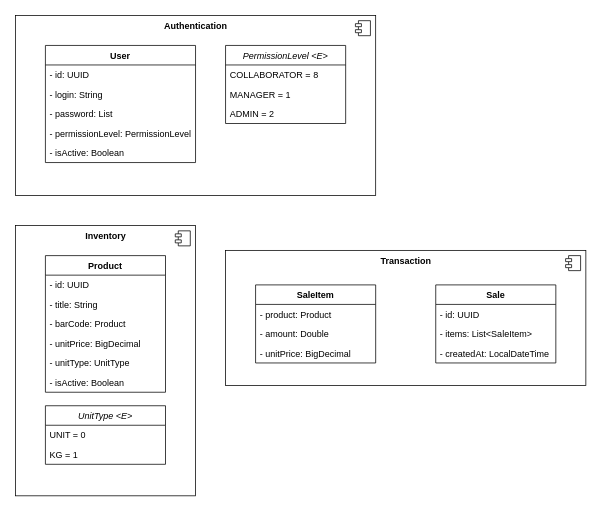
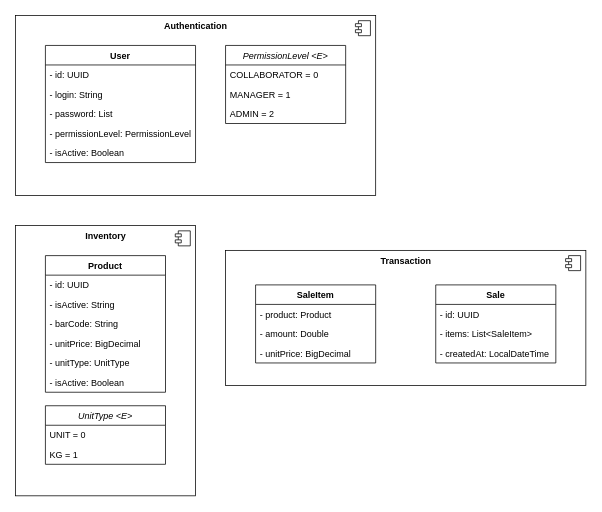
- <mxCell id="33" value="COLLABORATOR = 8" style="text;strokeColor=none;fillColor=none;align=left;verticalAlign=top;spacingLeft=4;spacingRight=4;overflow=hidden;rotatable=0;points=[[0,0.5],[1,0.5]];portConstraint=eastwest;" parent="32" vertex="1"><mxGeometry y="26" width="160" height="26" as="geometry" /></mxCell>
+ <mxCell id="33" value="COLLABORATOR = 0" style="text;strokeColor=none;fillColor=none;align=left;verticalAlign=top;spacingLeft=4;spacingRight=4;overflow=hidden;rotatable=0;points=[[0,0.5],[1,0.5]];portConstraint=eastwest;" parent="32" vertex="1"><mxGeometry y="26" width="160" height="26" as="geometry" /></mxCell>
- <mxCell id="16" value="- title: String" style="text;strokeColor=none;fillColor=none;align=left;verticalAlign=top;spacingLeft=4;spacingRight=4;overflow=hidden;rotatable=0;points=[[0,0.5],[1,0.5]];portConstraint=eastwest;" parent="14" vertex="1"><mxGeometry y="52" width="160" height="26" as="geometry" /></mxCell>
+ <mxCell id="16" value="- isActive: String" style="text;strokeColor=none;fillColor=none;align=left;verticalAlign=top;spacingLeft=4;spacingRight=4;overflow=hidden;rotatable=0;points=[[0,0.5],[1,0.5]];portConstraint=eastwest;" parent="14" vertex="1"><mxGeometry y="52" width="160" height="26" as="geometry" /></mxCell>
- <mxCell id="17" value="- barCode: Product" style="text;strokeColor=none;fillColor=none;align=left;verticalAlign=top;spacingLeft=4;spacingRight=4;overflow=hidden;rotatable=0;points=[[0,0.5],[1,0.5]];portConstraint=eastwest;" parent="14" vertex="1"><mxGeometry y="78" width="160" height="26" as="geometry" /></mxCell>
+ <mxCell id="17" value="- barCode: String" style="text;strokeColor=none;fillColor=none;align=left;verticalAlign=top;spacingLeft=4;spacingRight=4;overflow=hidden;rotatable=0;points=[[0,0.5],[1,0.5]];portConstraint=eastwest;" parent="14" vertex="1"><mxGeometry y="78" width="160" height="26" as="geometry" /></mxCell>
